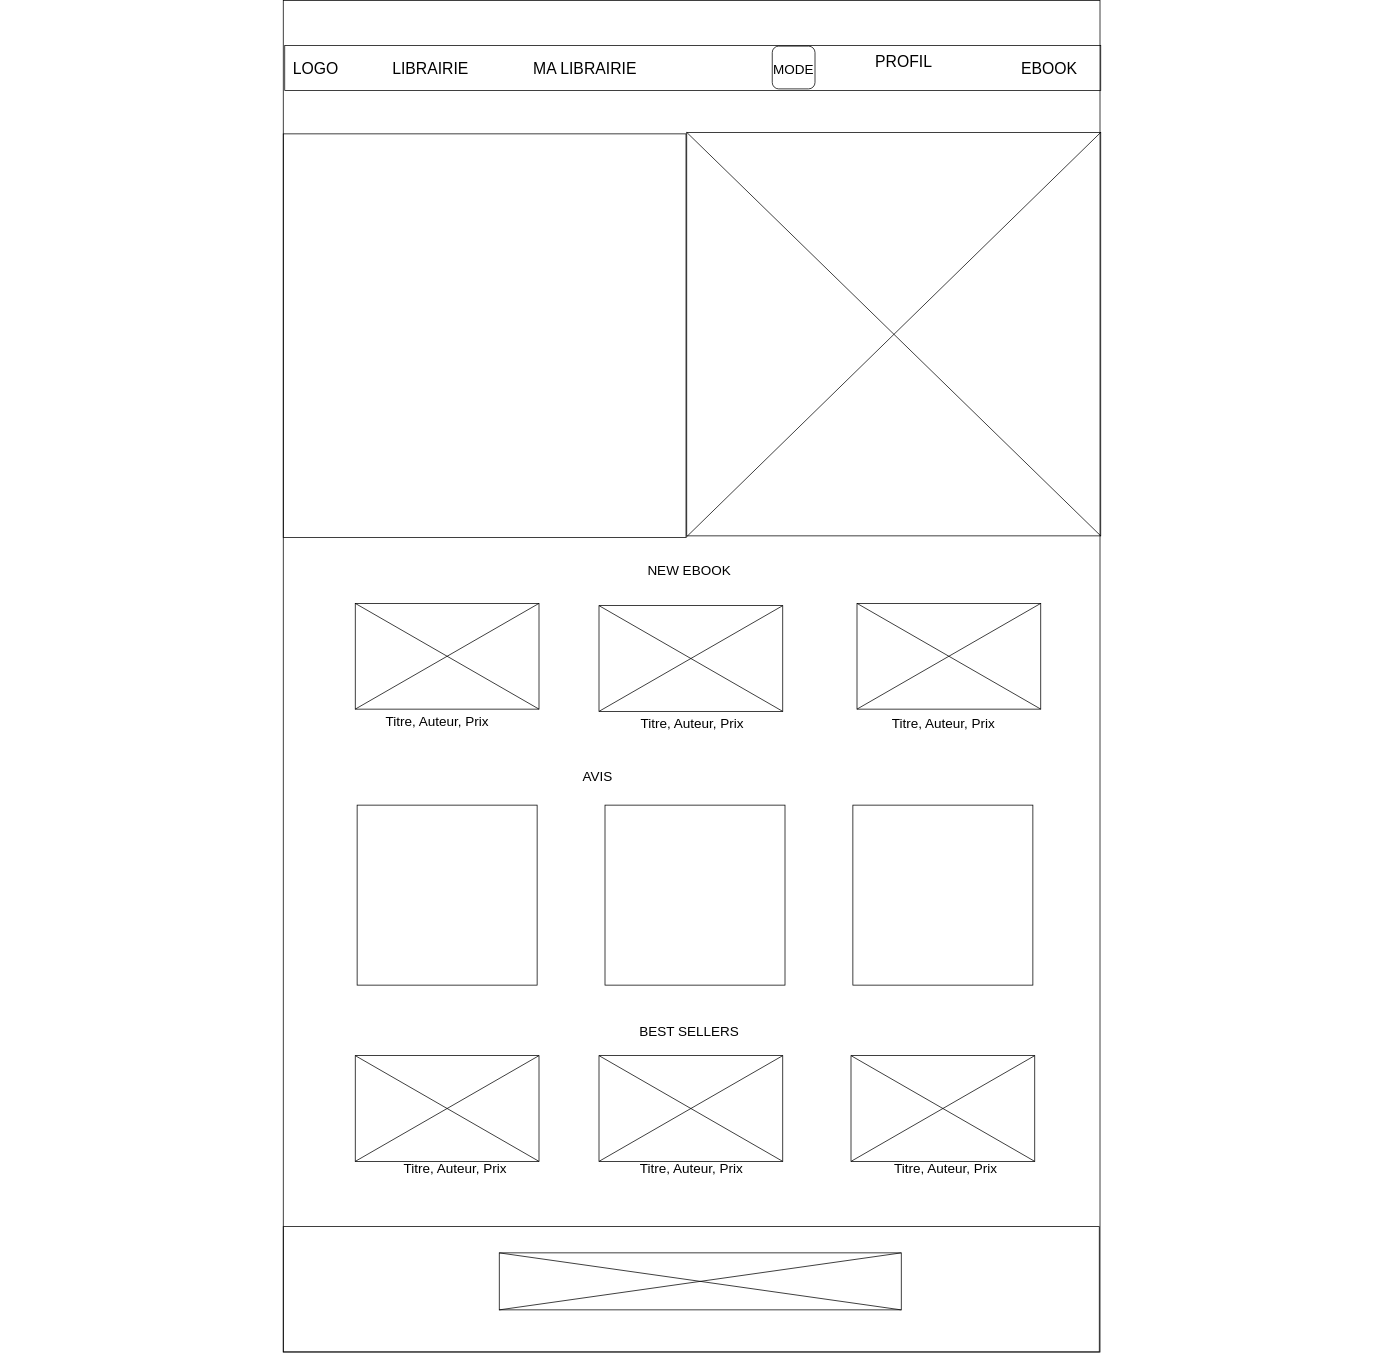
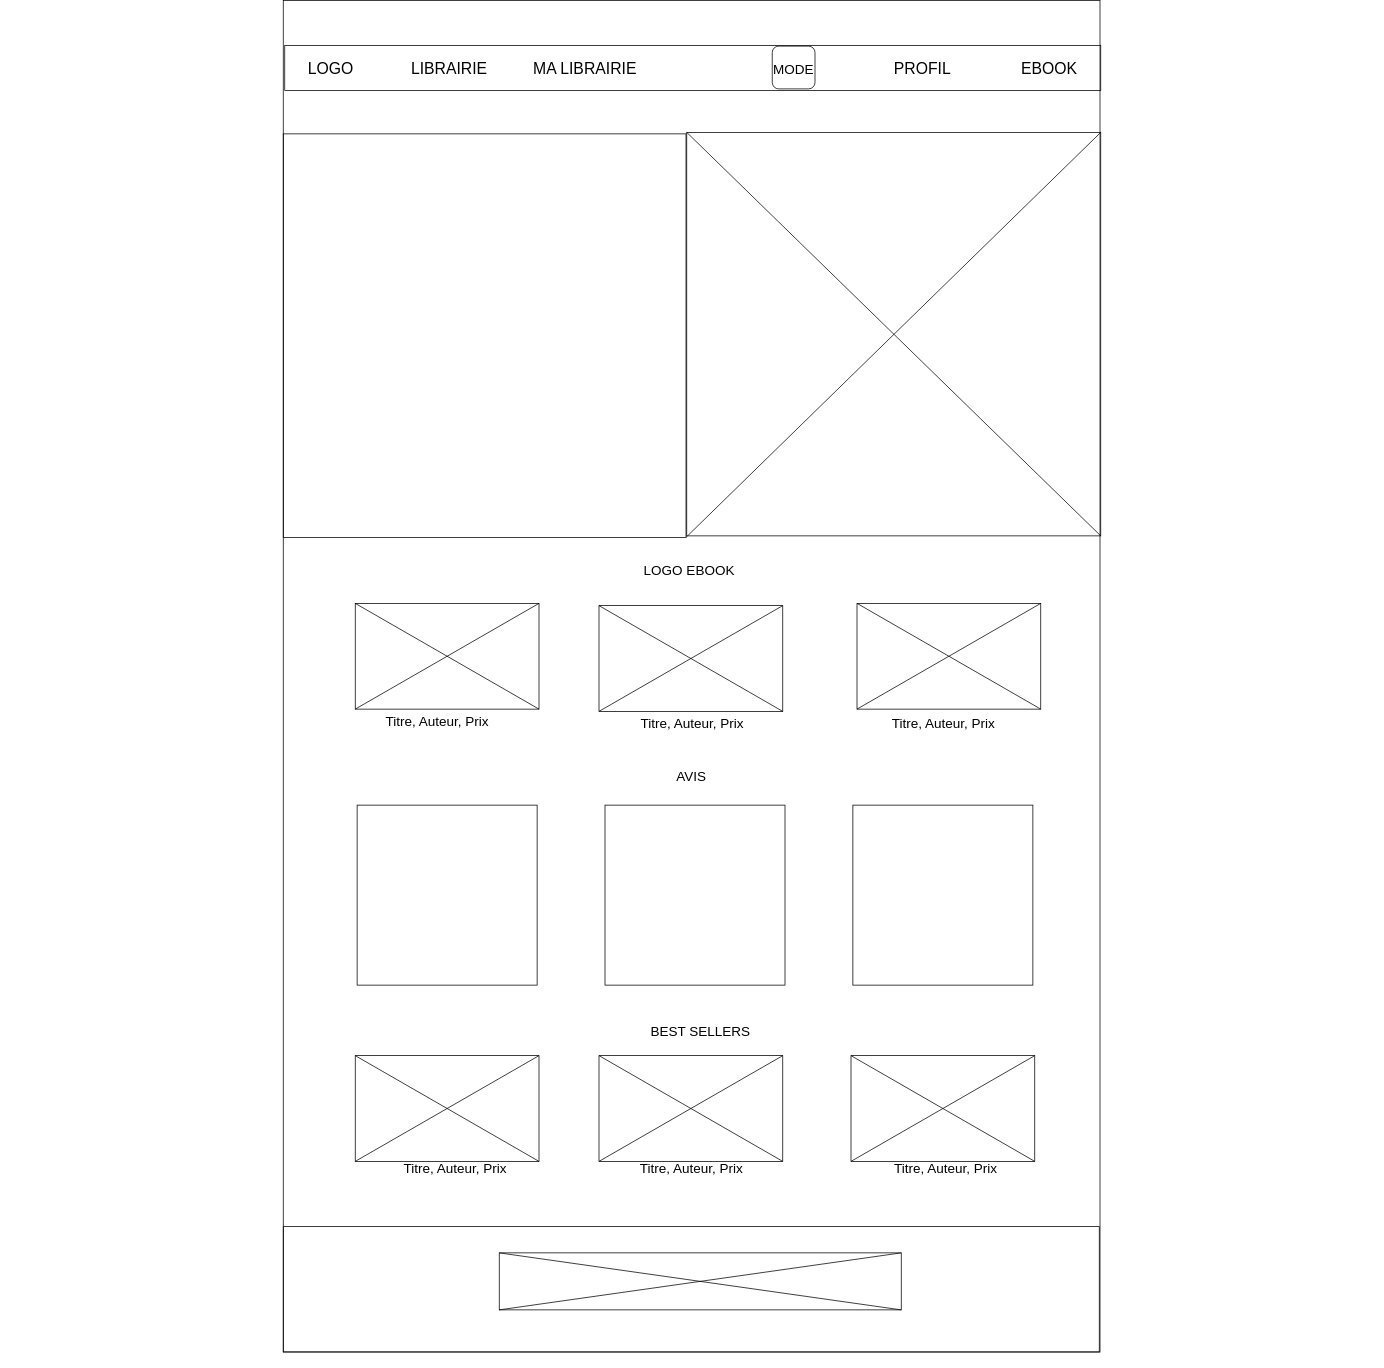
- <mxCell id="8" value="&lt;font style=&quot;font-size: 21px;&quot; color=&quot;#000000&quot;&gt;PROFIL&lt;/font&gt;" style="text;html=1;align=center;verticalAlign=middle;resizable=0;points=[];autosize=1;strokeColor=none;fillColor=none;" parent="1" vertex="1"><mxGeometry x="1157" y="22" width="94" height="37" as="geometry" /></mxCell>
+ <mxCell id="8" value="&lt;font style=&quot;font-size: 21px;&quot; color=&quot;#000000&quot;&gt;PROFIL&lt;/font&gt;" style="text;html=1;align=center;verticalAlign=middle;resizable=0;points=[];autosize=1;strokeColor=none;fillColor=none;" parent="1" vertex="1"><mxGeometry x="1182" y="32" width="94" height="37" as="geometry" /></mxCell>
- <mxCell id="4" value="&lt;font style=&quot;font-size: 21px;&quot; color=&quot;#000000&quot;&gt;LOGO&lt;/font&gt;" style="text;html=1;align=center;verticalAlign=middle;resizable=0;points=[];autosize=1;strokeColor=none;fillColor=none;" parent="1" vertex="1"><mxGeometry x="380" y="32" width="79" height="37" as="geometry" /></mxCell>
+ <mxCell id="4" value="&lt;font style=&quot;font-size: 21px;&quot; color=&quot;#000000&quot;&gt;LOGO&lt;/font&gt;" style="text;html=1;align=center;verticalAlign=middle;resizable=0;points=[];autosize=1;strokeColor=none;fillColor=none;" parent="1" vertex="1"><mxGeometry x="400" y="32" width="79" height="37" as="geometry" /></mxCell>
- <mxCell id="5" value="&lt;font style=&quot;font-size: 21px;&quot; color=&quot;#000000&quot;&gt;LIBRAIRIE&lt;/font&gt;" style="text;html=1;align=center;verticalAlign=middle;resizable=0;points=[];autosize=1;strokeColor=none;fillColor=none;" parent="1" vertex="1"><mxGeometry x="513" y="31.5" width="120" height="37" as="geometry" /></mxCell>
+ <mxCell id="5" value="&lt;font style=&quot;font-size: 21px;&quot; color=&quot;#000000&quot;&gt;LIBRAIRIE&lt;/font&gt;" style="text;html=1;align=center;verticalAlign=middle;resizable=0;points=[];autosize=1;strokeColor=none;fillColor=none;" parent="1" vertex="1"><mxGeometry x="538" y="31.5" width="120" height="37" as="geometry" /></mxCell>
- <mxCell id="29" value="NEW EBOOK" style="text;html=1;align=center;verticalAlign=middle;resizable=0;points=[];autosize=1;strokeColor=none;fillColor=none;fontSize=18;fontColor=#000000;" parent="1" vertex="1"><mxGeometry x="853" y="703" width="129" height="34" as="geometry" /></mxCell>
+ <mxCell id="29" value="LOGO EBOOK" style="text;html=1;align=center;verticalAlign=middle;resizable=0;points=[];autosize=1;strokeColor=none;fillColor=none;fontSize=18;fontColor=#000000;" parent="1" vertex="1"><mxGeometry x="853" y="703" width="129" height="34" as="geometry" /></mxCell>
- <mxCell id="30" value="AVIS" style="text;html=1;align=center;verticalAlign=middle;resizable=0;points=[];autosize=1;strokeColor=none;fillColor=none;fontSize=18;fontColor=#000000;" parent="1" vertex="1"><mxGeometry x="767" y="978" width="58" height="34" as="geometry" /></mxCell>
+ <mxCell id="30" value="AVIS" style="text;html=1;align=center;verticalAlign=middle;resizable=0;points=[];autosize=1;strokeColor=none;fillColor=none;fontSize=18;fontColor=#000000;" parent="1" vertex="1"><mxGeometry x="892" y="978" width="58" height="34" as="geometry" /></mxCell>
- <mxCell id="40" value="BEST SELLERS" style="text;html=1;align=center;verticalAlign=middle;resizable=0;points=[];autosize=1;strokeColor=none;fillColor=none;fontSize=18;fontColor=#000000;" parent="1" vertex="1"><mxGeometry x="842.5" y="1318" width="151" height="34" as="geometry" /></mxCell>
+ <mxCell id="40" value="BEST SELLERS" style="text;html=1;align=center;verticalAlign=middle;resizable=0;points=[];autosize=1;strokeColor=none;fillColor=none;fontSize=18;fontColor=#000000;" parent="1" vertex="1"><mxGeometry x="857.5" y="1318" width="151" height="34" as="geometry" /></mxCell>
